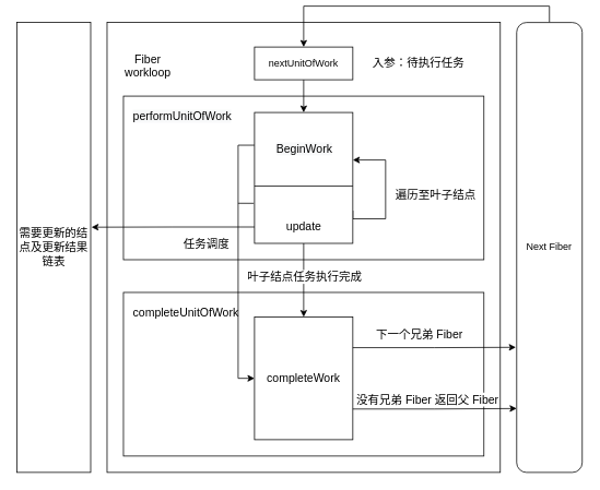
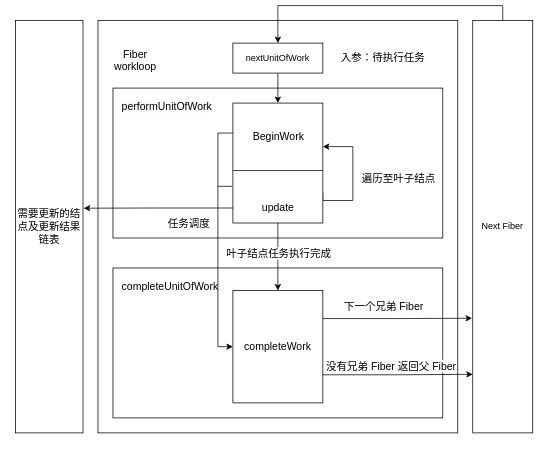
- <mxCell id="16" value="Next Fiber" style="whiteSpace=wrap;html=1;rounded=1;" vertex="1" parent="1"><mxGeometry x="630" y="20" width="80" height="550" as="geometry" /></mxCell>
+ <mxCell id="16" value="Next Fiber" style="rounded=0;whiteSpace=wrap;html=1;" vertex="1" parent="1"><mxGeometry x="630" y="20" width="80" height="550" as="geometry" /></mxCell>
